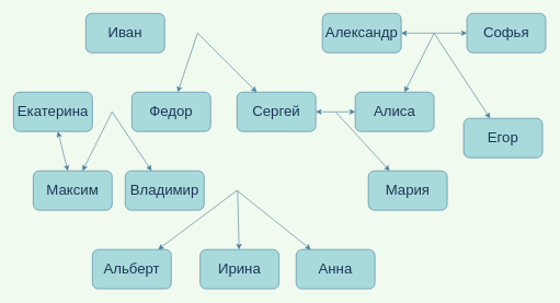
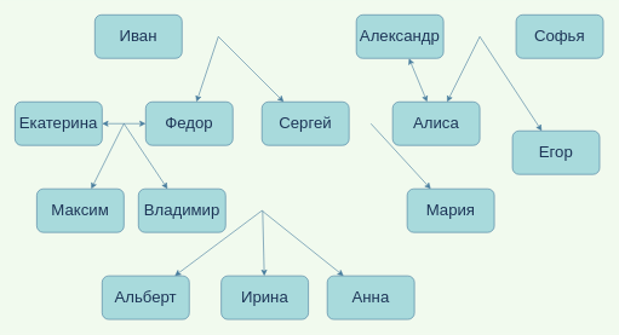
- <mxCell id="9" value="" style="endArrow=classic;startArrow=classic;html=1;fontSize=22;strokeColor=#457B9D;fontColor=#1D3557;labelBackgroundColor=#F1FAEE;" parent="1" source="7" target="8" edge="1"><mxGeometry width="50" height="50" relative="1" as="geometry"><mxPoint x="630" y="210" as="sourcePoint" /><mxPoint x="680" y="160" as="targetPoint" /></mxGeometry></mxCell>
+ <mxCell id="9" value="" style="endArrow=classic;startArrow=classic;html=1;fontSize=22;strokeColor=#457B9D;fontColor=#1D3557;labelBackgroundColor=#F1FAEE;" parent="1" source="7" target="10" edge="1"><mxGeometry width="50" height="50" relative="1" as="geometry"><mxPoint x="630" y="210" as="sourcePoint" /><mxPoint x="680" y="160" as="targetPoint" /></mxGeometry></mxCell>
- <mxCell id="14" value="" style="endArrow=classic;startArrow=classic;html=1;fontSize=22;strokeColor=#457B9D;fontColor=#1D3557;labelBackgroundColor=#F1FAEE;" parent="1" source="10" target="4" edge="1"><mxGeometry width="50" height="50" relative="1" as="geometry"><mxPoint x="350" y="220" as="sourcePoint" /><mxPoint x="400" y="170" as="targetPoint" /></mxGeometry></mxCell>
- <mxCell id="16" value="" style="endArrow=classic;startArrow=classic;html=1;fontSize=22;strokeColor=#457B9D;fontColor=#1D3557;labelBackgroundColor=#F1FAEE;" parent="1" source="15" target="17" edge="1"><mxGeometry width="50" height="50" relative="1" as="geometry"><mxPoint x="390" y="300" as="sourcePoint" /><mxPoint x="440" y="250" as="targetPoint" /></mxGeometry></mxCell>
+ <mxCell id="16" value="" style="endArrow=classic;startArrow=classic;html=1;fontSize=22;strokeColor=#457B9D;fontColor=#1D3557;labelBackgroundColor=#F1FAEE;" parent="1" source="15" target="3" edge="1"><mxGeometry width="50" height="50" relative="1" as="geometry"><mxPoint x="390" y="300" as="sourcePoint" /><mxPoint x="440" y="250" as="targetPoint" /></mxGeometry></mxCell>
